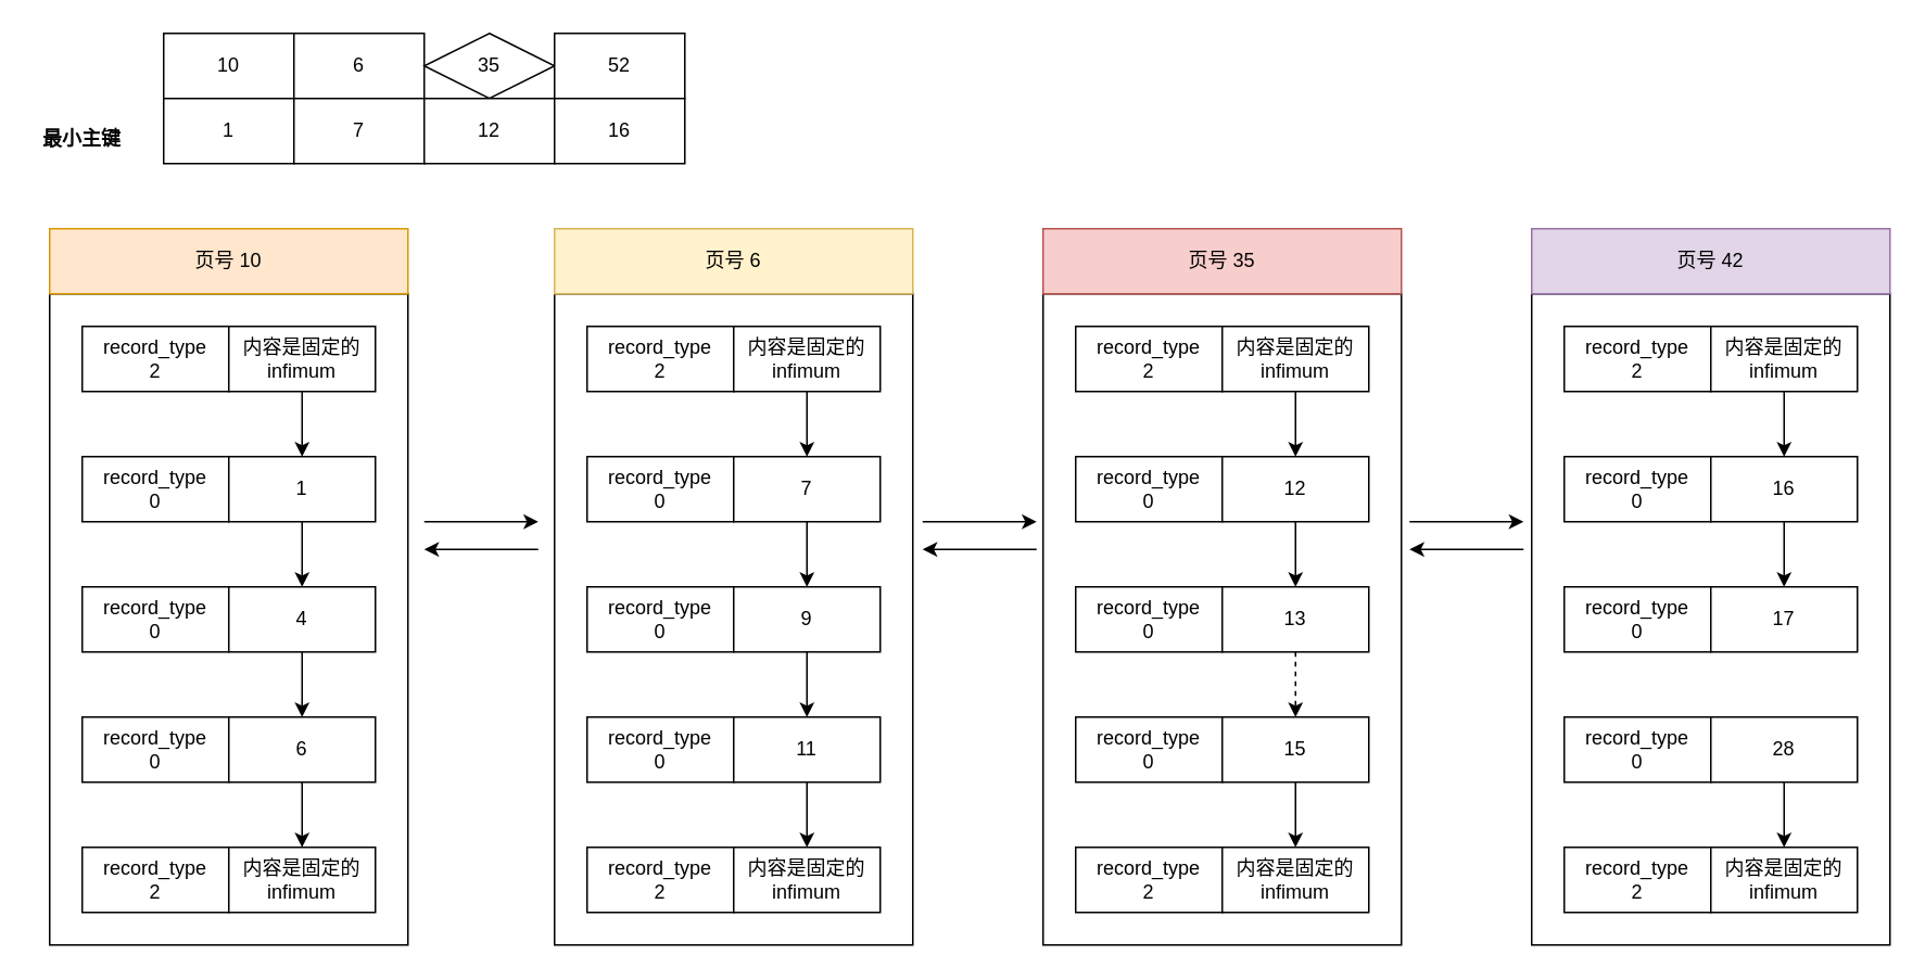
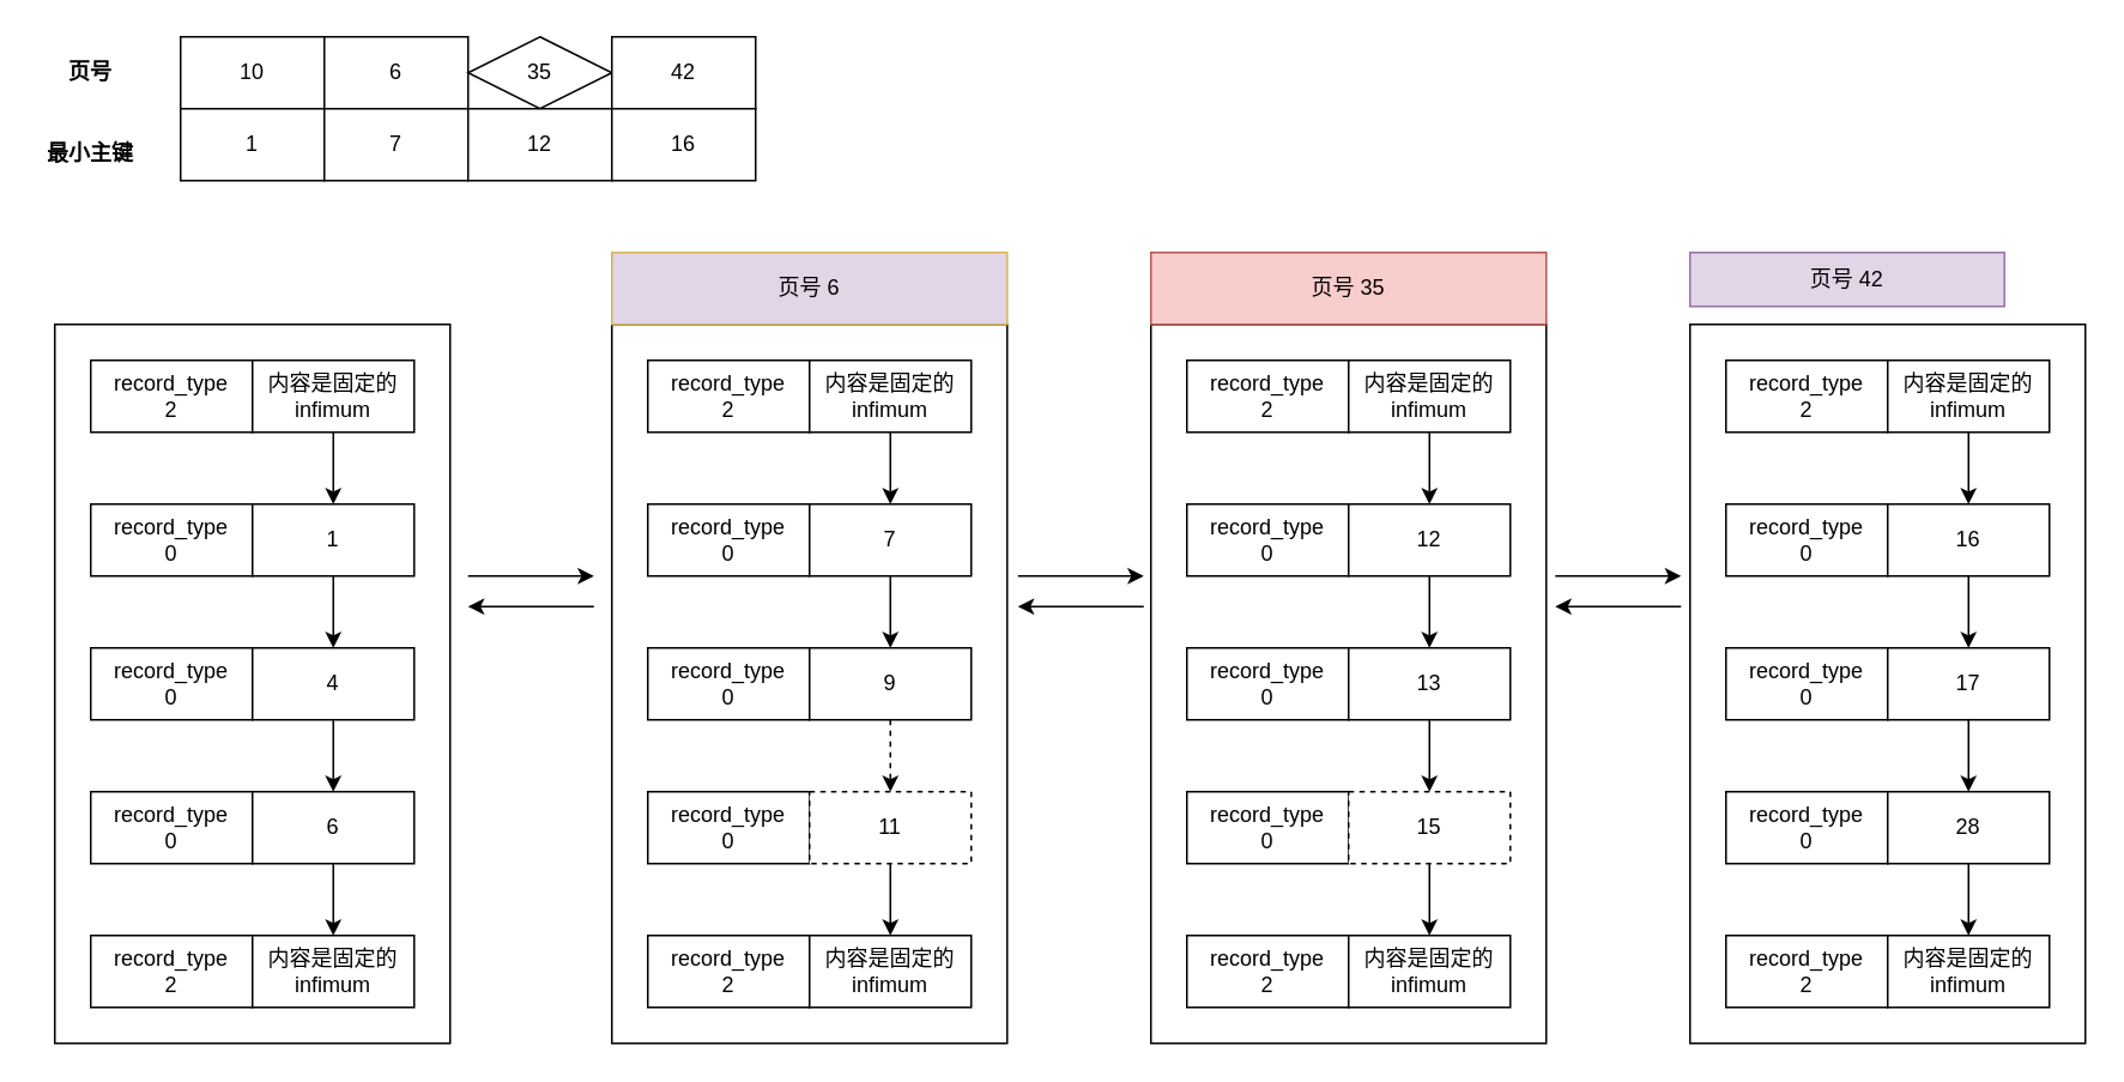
+ <mxCell id="80" value="&lt;b&gt;页号&lt;/b&gt;" style="text;html=1;align=center;verticalAlign=middle;whiteSpace=wrap;rounded=0;" vertex="1" parent="1"><mxGeometry x="20" y="25" width="60" height="30" as="geometry" /></mxCell>
- <mxCell id="75" value="52" style="rounded=0;whiteSpace=wrap;html=1;" vertex="1" parent="1"><mxGeometry x="340" y="20" width="80" height="40" as="geometry" /></mxCell>
+ <mxCell id="75" value="42" style="rounded=0;whiteSpace=wrap;html=1;" vertex="1" parent="1"><mxGeometry x="340" y="20" width="80" height="40" as="geometry" /></mxCell>
- <mxCell id="3" value="页号 10" style="rounded=0;whiteSpace=wrap;html=1;fillColor=#ffe6cc;strokeColor=#d79b00;" vertex="1" parent="1"><mxGeometry x="30" y="140" width="220" height="40" as="geometry" /></mxCell>
- <mxCell id="19" value="页号 6" style="rounded=0;whiteSpace=wrap;html=1;fillColor=#fff2cc;strokeColor=#d6b656;" vertex="1" parent="1"><mxGeometry x="340" y="140" width="220" height="40" as="geometry" /></mxCell>
+ <mxCell id="19" value="页号 6" style="rounded=0;whiteSpace=wrap;html=1;fillColor=#e1d5e7;strokeColor=#d6b656;" vertex="1" parent="1"><mxGeometry x="340" y="140" width="220" height="40" as="geometry" /></mxCell>
- <mxCell id="51" value="页号 42" style="rounded=0;whiteSpace=wrap;html=1;fillColor=#e1d5e7;strokeColor=#9673a6;" vertex="1" parent="1"><mxGeometry x="940" y="140" width="220" height="40" as="geometry" /></mxCell>
+ <mxCell id="51" value="页号 42" style="rounded=0;whiteSpace=wrap;html=1;fillColor=#e1d5e7;strokeColor=#9673a6;" vertex="1" parent="1"><mxGeometry x="940" y="140" width="175" height="30" as="geometry" /></mxCell>
- <mxCell id="27" style="edgeStyle=orthogonalEdgeStyle;rounded=0;orthogonalLoop=1;jettySize=auto;html=1;entryX=0.5;entryY=0;entryDx=0;entryDy=0;" edge="1" parent="1" source="28" target="31"><mxGeometry relative="1" as="geometry" /></mxCell>
+ <mxCell id="27" style="edgeStyle=orthogonalEdgeStyle;rounded=0;orthogonalLoop=1;jettySize=auto;html=1;entryX=0.5;entryY=0;entryDx=0;entryDy=0;dashed=1;" edge="1" parent="1" source="28" target="31"><mxGeometry relative="1" as="geometry" /></mxCell>
- <mxCell id="43" style="edgeStyle=orthogonalEdgeStyle;rounded=0;orthogonalLoop=1;jettySize=auto;html=1;entryX=0.5;entryY=0;entryDx=0;entryDy=0;dashed=1;" edge="1" parent="1" source="44" target="47"><mxGeometry relative="1" as="geometry" /></mxCell>
+ <mxCell id="43" style="edgeStyle=orthogonalEdgeStyle;rounded=0;orthogonalLoop=1;jettySize=auto;html=1;entryX=0.5;entryY=0;entryDx=0;entryDy=0;" edge="1" parent="1" source="44" target="47"><mxGeometry relative="1" as="geometry" /></mxCell>
+ <mxCell id="59" style="edgeStyle=orthogonalEdgeStyle;rounded=0;orthogonalLoop=1;jettySize=auto;html=1;entryX=0.5;entryY=0;entryDx=0;entryDy=0;" edge="1" parent="1" source="60" target="63"><mxGeometry relative="1" as="geometry" /></mxCell>
- <mxCell id="31" value="11" style="rounded=0;whiteSpace=wrap;html=1;" vertex="1" parent="1"><mxGeometry x="450" y="440" width="90" height="40" as="geometry" /></mxCell>
+ <mxCell id="31" value="11" style="rounded=0;whiteSpace=wrap;html=1;dashed=1;" vertex="1" parent="1"><mxGeometry x="450" y="440" width="90" height="40" as="geometry" /></mxCell>
- <mxCell id="47" value="15" style="rounded=0;whiteSpace=wrap;html=1;" vertex="1" parent="1"><mxGeometry x="750" y="440" width="90" height="40" as="geometry" /></mxCell>
+ <mxCell id="47" value="15" style="rounded=0;whiteSpace=wrap;html=1;dashed=1;" vertex="1" parent="1"><mxGeometry x="750" y="440" width="90" height="40" as="geometry" /></mxCell>
